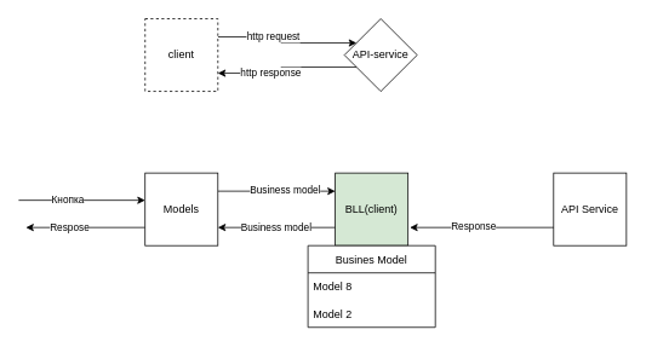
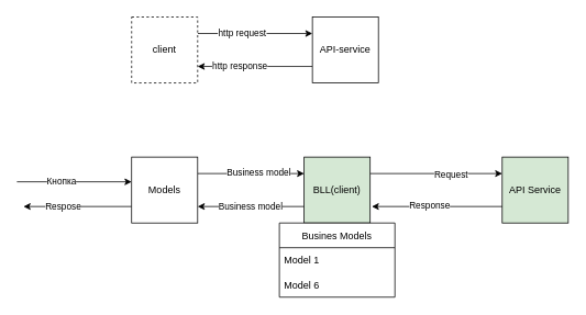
- <mxCell id="4" value="API-service" style="rhombus;whiteSpace=wrap;html=1;aspect=fixed;" parent="1" vertex="1"><mxGeometry x="378" y="20" width="80" height="80" as="geometry" /></mxCell>
+ <mxCell id="4" value="API-service" style="whiteSpace=wrap;html=1;aspect=fixed;" parent="1" vertex="1"><mxGeometry x="378" y="20" width="80" height="80" as="geometry" /></mxCell>
+ <mxCell id="13" style="edgeStyle=orthogonalEdgeStyle;rounded=0;orthogonalLoop=1;jettySize=auto;html=1;exitX=1;exitY=0.25;exitDx=0;exitDy=0;entryX=0;entryY=0.25;entryDx=0;entryDy=0;" parent="1" source="16" target="24" edge="1"><mxGeometry relative="1" as="geometry" /></mxCell>
+ <mxCell id="14" value="Request" style="edgeLabel;html=1;align=center;verticalAlign=middle;resizable=0;points=[];" parent="13" vertex="1" connectable="0"><mxGeometry x="0.207" relative="1" as="geometry"><mxPoint as="offset" /></mxGeometry></mxCell>
- <mxCell id="24" value="API Service" style="whiteSpace=wrap;html=1;aspect=fixed;" parent="1" vertex="1"><mxGeometry x="608" y="190" width="80" height="80" as="geometry" /></mxCell>
+ <mxCell id="24" value="API Service" style="whiteSpace=wrap;html=1;aspect=fixed;fillColor=#d5e8d4;" parent="1" vertex="1"><mxGeometry x="608" y="190" width="80" height="80" as="geometry" /></mxCell>
- <mxCell id="19" value="Busines Model" style="swimlane;fontStyle=0;childLayout=stackLayout;horizontal=1;startSize=30;horizontalStack=0;resizeParent=1;resizeParentMax=0;resizeLast=0;collapsible=1;marginBottom=0;" parent="1" vertex="1"><mxGeometry x="338" y="270" width="140" height="90" as="geometry" /></mxCell>
+ <mxCell id="19" value="Busines Models" style="swimlane;fontStyle=0;childLayout=stackLayout;horizontal=1;startSize=30;horizontalStack=0;resizeParent=1;resizeParentMax=0;resizeLast=0;collapsible=1;marginBottom=0;" parent="1" vertex="1"><mxGeometry x="338" y="270" width="140" height="90" as="geometry" /></mxCell>
- <mxCell id="20" value="Model 8" style="text;strokeColor=none;fillColor=none;align=left;verticalAlign=middle;spacingLeft=4;spacingRight=4;overflow=hidden;points=[[0,0.5],[1,0.5]];portConstraint=eastwest;rotatable=0;" parent="19" vertex="1"><mxGeometry y="30" width="140" height="30" as="geometry" /></mxCell>
+ <mxCell id="20" value="Model 1" style="text;strokeColor=none;fillColor=none;align=left;verticalAlign=middle;spacingLeft=4;spacingRight=4;overflow=hidden;points=[[0,0.5],[1,0.5]];portConstraint=eastwest;rotatable=0;" parent="19" vertex="1"><mxGeometry y="30" width="140" height="30" as="geometry" /></mxCell>
- <mxCell id="21" value="Model 2" style="text;strokeColor=none;fillColor=none;align=left;verticalAlign=middle;spacingLeft=4;spacingRight=4;overflow=hidden;points=[[0,0.5],[1,0.5]];portConstraint=eastwest;rotatable=0;" parent="19" vertex="1"><mxGeometry y="60" width="140" height="30" as="geometry" /></mxCell>
+ <mxCell id="21" value="Model 6" style="text;strokeColor=none;fillColor=none;align=left;verticalAlign=middle;spacingLeft=4;spacingRight=4;overflow=hidden;points=[[0,0.5],[1,0.5]];portConstraint=eastwest;rotatable=0;" parent="19" vertex="1"><mxGeometry y="60" width="140" height="30" as="geometry" /></mxCell>
